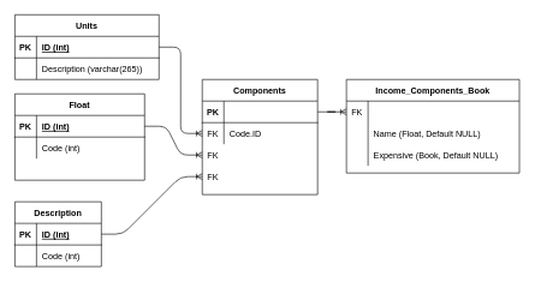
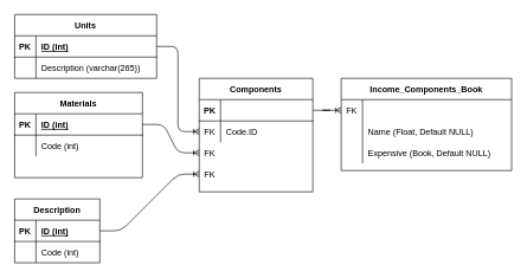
- <mxCell id="12" value="Float" style="shape=table;startSize=30;container=1;collapsible=1;childLayout=tableLayout;fixedRows=1;rowLines=0;fontStyle=1;align=center;resizeLast=1;" parent="1" vertex="1"><mxGeometry x="20" y="130" width="180" height="120" as="geometry"><mxRectangle x="100" y="300" width="80" height="30" as="alternateBounds" /></mxGeometry></mxCell>
+ <mxCell id="12" value="Materials" style="shape=table;startSize=30;container=1;collapsible=1;childLayout=tableLayout;fixedRows=1;rowLines=0;fontStyle=1;align=center;resizeLast=1;" parent="1" vertex="1"><mxGeometry x="20" y="130" width="180" height="120" as="geometry"><mxRectangle x="100" y="300" width="80" height="30" as="alternateBounds" /></mxGeometry></mxCell>
